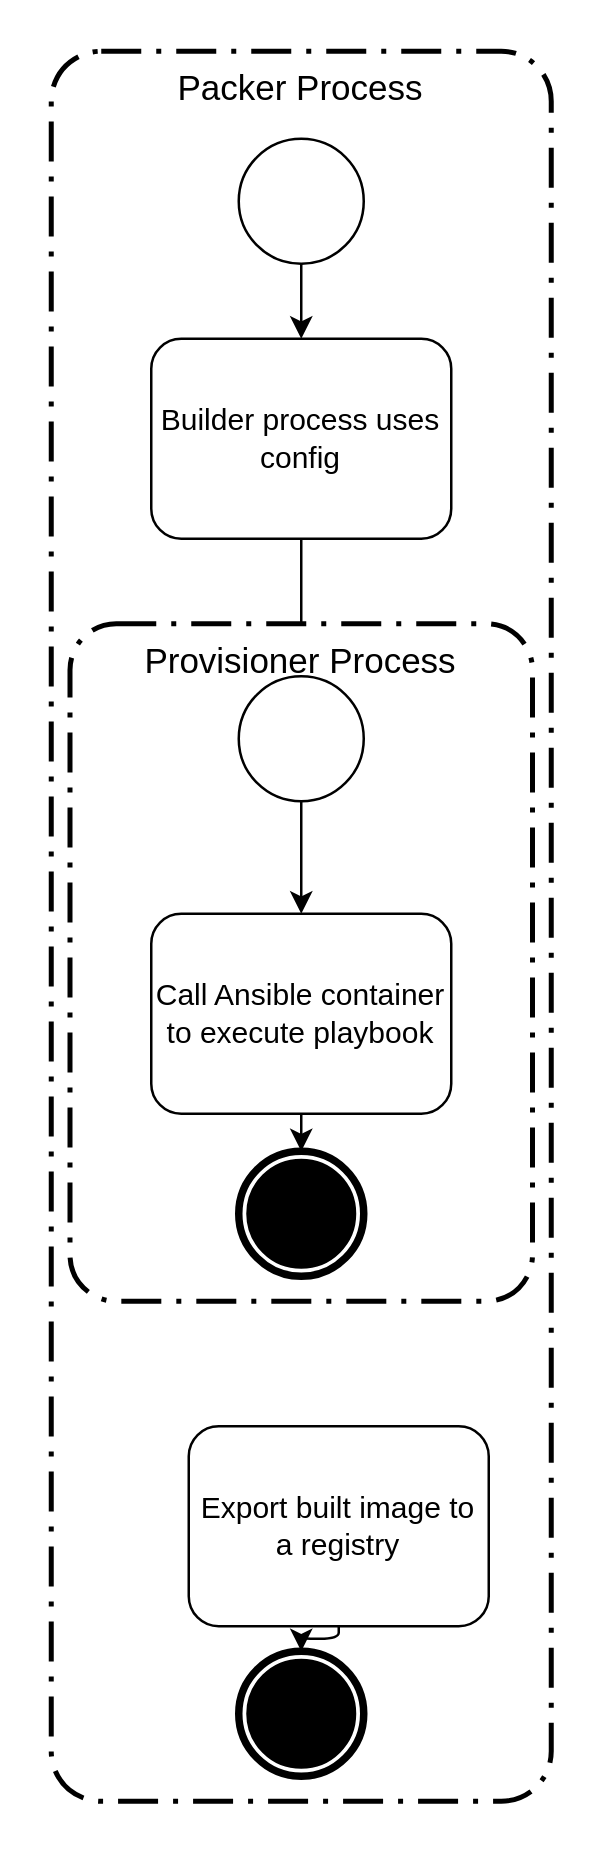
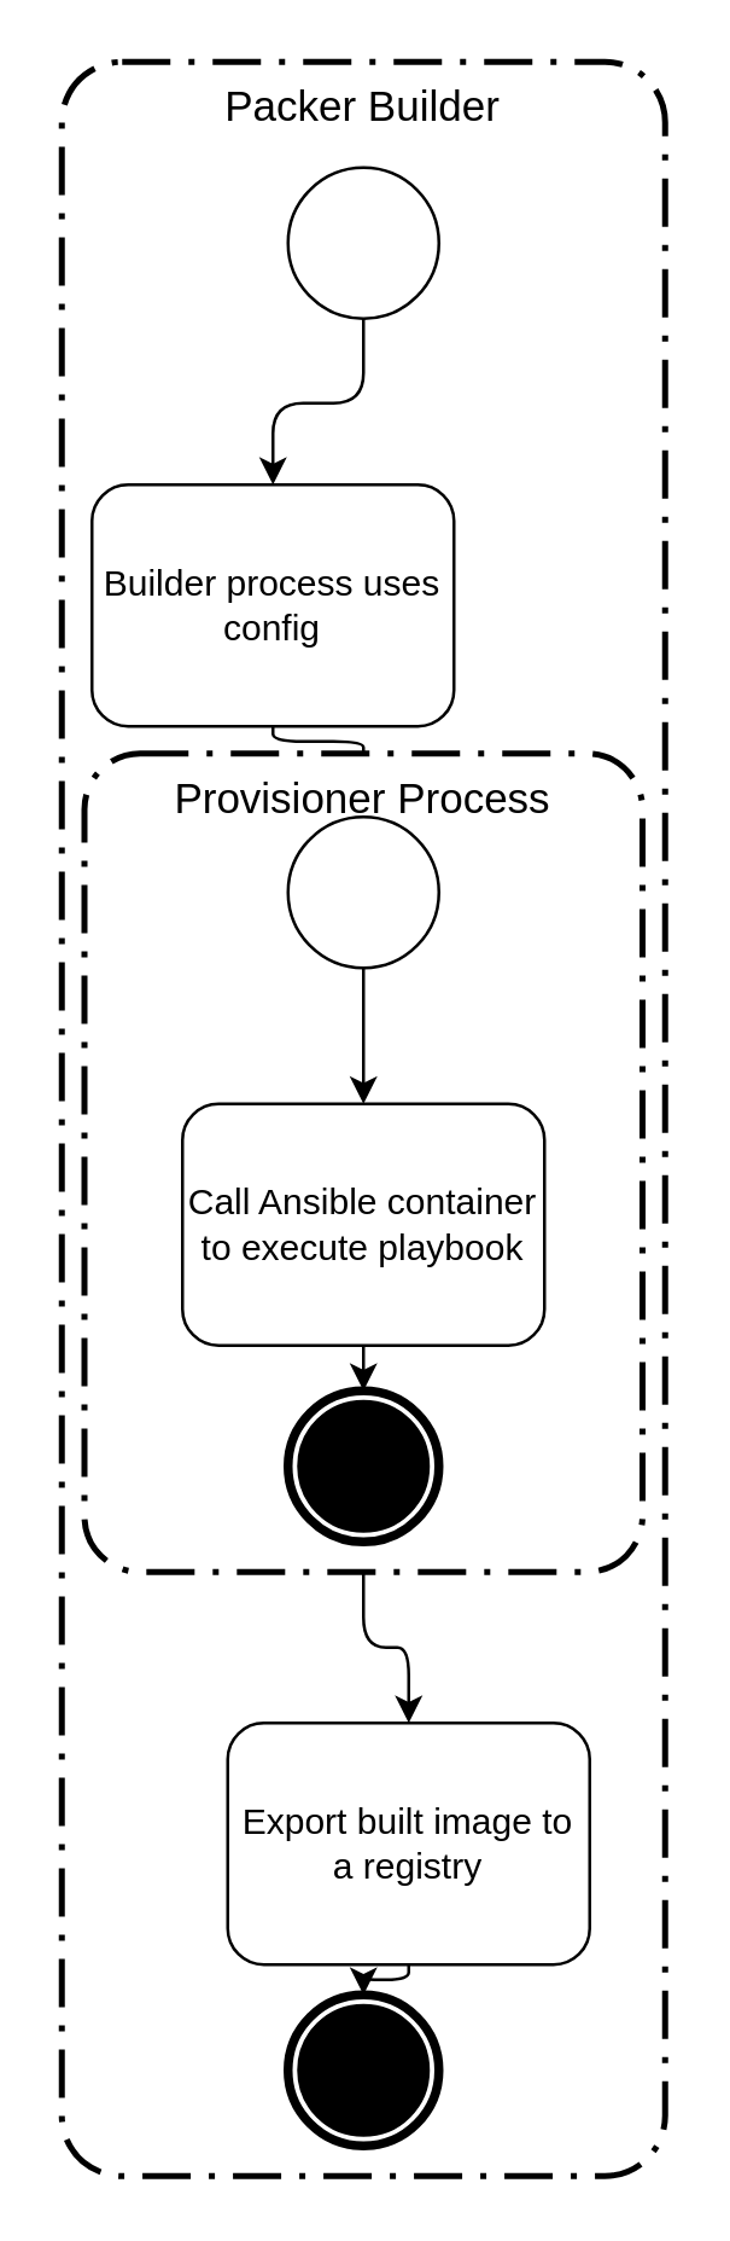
- <mxCell id="2" value="Packer Process" style="rounded=1;arcSize=10;dashed=1;strokeColor=#000000;fillColor=none;gradientColor=none;dashPattern=8 3 1 3;strokeWidth=2;fontSize=14;verticalAlign=top;" parent="1" vertex="1"><mxGeometry x="20" y="20" width="200" height="700" as="geometry" /></mxCell>
+ <mxCell id="2" value="Packer Builder" style="rounded=1;arcSize=10;dashed=1;strokeColor=#000000;fillColor=none;gradientColor=none;dashPattern=8 3 1 3;strokeWidth=2;fontSize=14;verticalAlign=top;" parent="1" vertex="1"><mxGeometry x="20" y="20" width="200" height="700" as="geometry" /></mxCell>
- <mxCell id="5" value="Builder process uses config" style="shape=ext;rounded=1;html=1;whiteSpace=wrap;" parent="1" vertex="1"><mxGeometry x="60" y="135" width="120" height="80" as="geometry" /></mxCell>
+ <mxCell id="5" value="Builder process uses config" style="shape=ext;rounded=1;html=1;whiteSpace=wrap;" parent="1" vertex="1"><mxGeometry x="30" y="160" width="120" height="80" as="geometry" /></mxCell>
+ <mxCell id="16" value="" style="edgeStyle=elbowEdgeStyle;elbow=vertical;endArrow=classic;html=1;entryX=0.5;entryY=0;entryDx=0;entryDy=0;exitX=0.5;exitY=1;exitDx=0;exitDy=0;" parent="1" source="9" target="15" edge="1"><mxGeometry width="50" height="50" relative="1" as="geometry"><mxPoint x="130" y="675" as="sourcePoint" /><mxPoint x="130" y="705" as="targetPoint" /></mxGeometry></mxCell>
